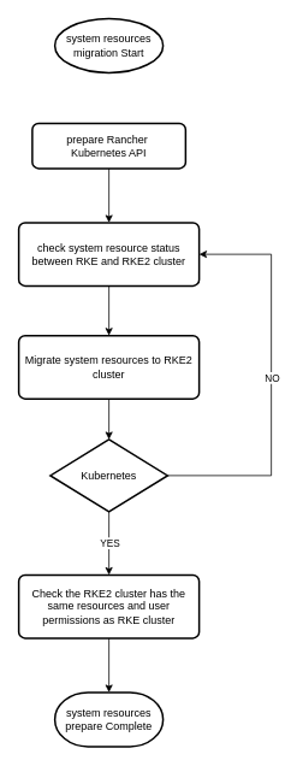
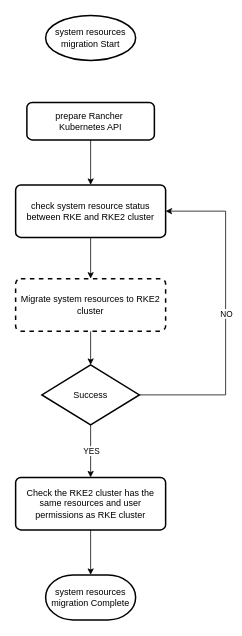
- <mxCell id="7" value="Migrate system resources to RKE2 cluster" style="rounded=1;whiteSpace=wrap;html=1;absoluteArcSize=1;arcSize=14;strokeWidth=2;" vertex="1" parent="1"><mxGeometry x="20" y="371" width="200" height="70" as="geometry" /></mxCell>
+ <mxCell id="7" value="Migrate system resources to RKE2 cluster" style="rounded=1;whiteSpace=wrap;html=1;absoluteArcSize=1;arcSize=14;strokeWidth=2;dashed=1;" vertex="1" parent="1"><mxGeometry x="20" y="371" width="200" height="70" as="geometry" /></mxCell>
- <mxCell id="10" value="Kubernetes" style="strokeWidth=2;html=1;shape=mxgraph.flowchart.decision;whiteSpace=wrap;" vertex="1" parent="1"><mxGeometry x="55" y="486" width="130" height="80" as="geometry" /></mxCell>
+ <mxCell id="10" value="Success" style="strokeWidth=2;html=1;shape=mxgraph.flowchart.decision;whiteSpace=wrap;" vertex="1" parent="1"><mxGeometry x="55" y="486" width="130" height="80" as="geometry" /></mxCell>
- <mxCell id="13" value="system resources prepare Complete" style="strokeWidth=2;html=1;shape=mxgraph.flowchart.terminator;whiteSpace=wrap;" vertex="1" parent="1"><mxGeometry x="60" y="766" width="120" height="60" as="geometry" /></mxCell>
+ <mxCell id="13" value="system resources migration Complete" style="strokeWidth=2;html=1;shape=mxgraph.flowchart.terminator;whiteSpace=wrap;" vertex="1" parent="1"><mxGeometry x="60" y="766" width="120" height="60" as="geometry" /></mxCell>
